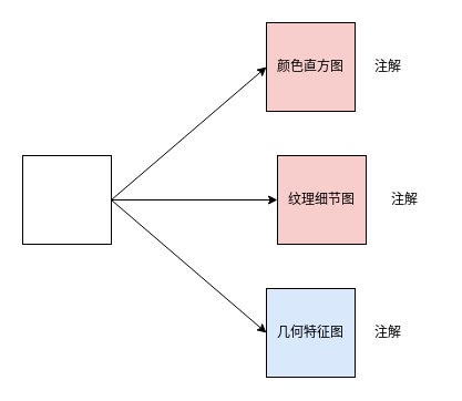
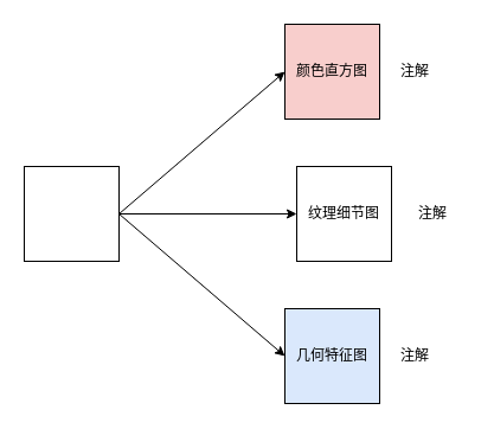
- <mxCell id="7" value="纹理细节图" style="whiteSpace=wrap;html=1;aspect=fixed;fillColor=#f8cecc;" vertex="1" parent="1"><mxGeometry x="250" y="140" width="80" height="80" as="geometry" /></mxCell>
+ <mxCell id="7" value="纹理细节图" style="whiteSpace=wrap;html=1;aspect=fixed;" vertex="1" parent="1"><mxGeometry x="250" y="140" width="80" height="80" as="geometry" /></mxCell>
